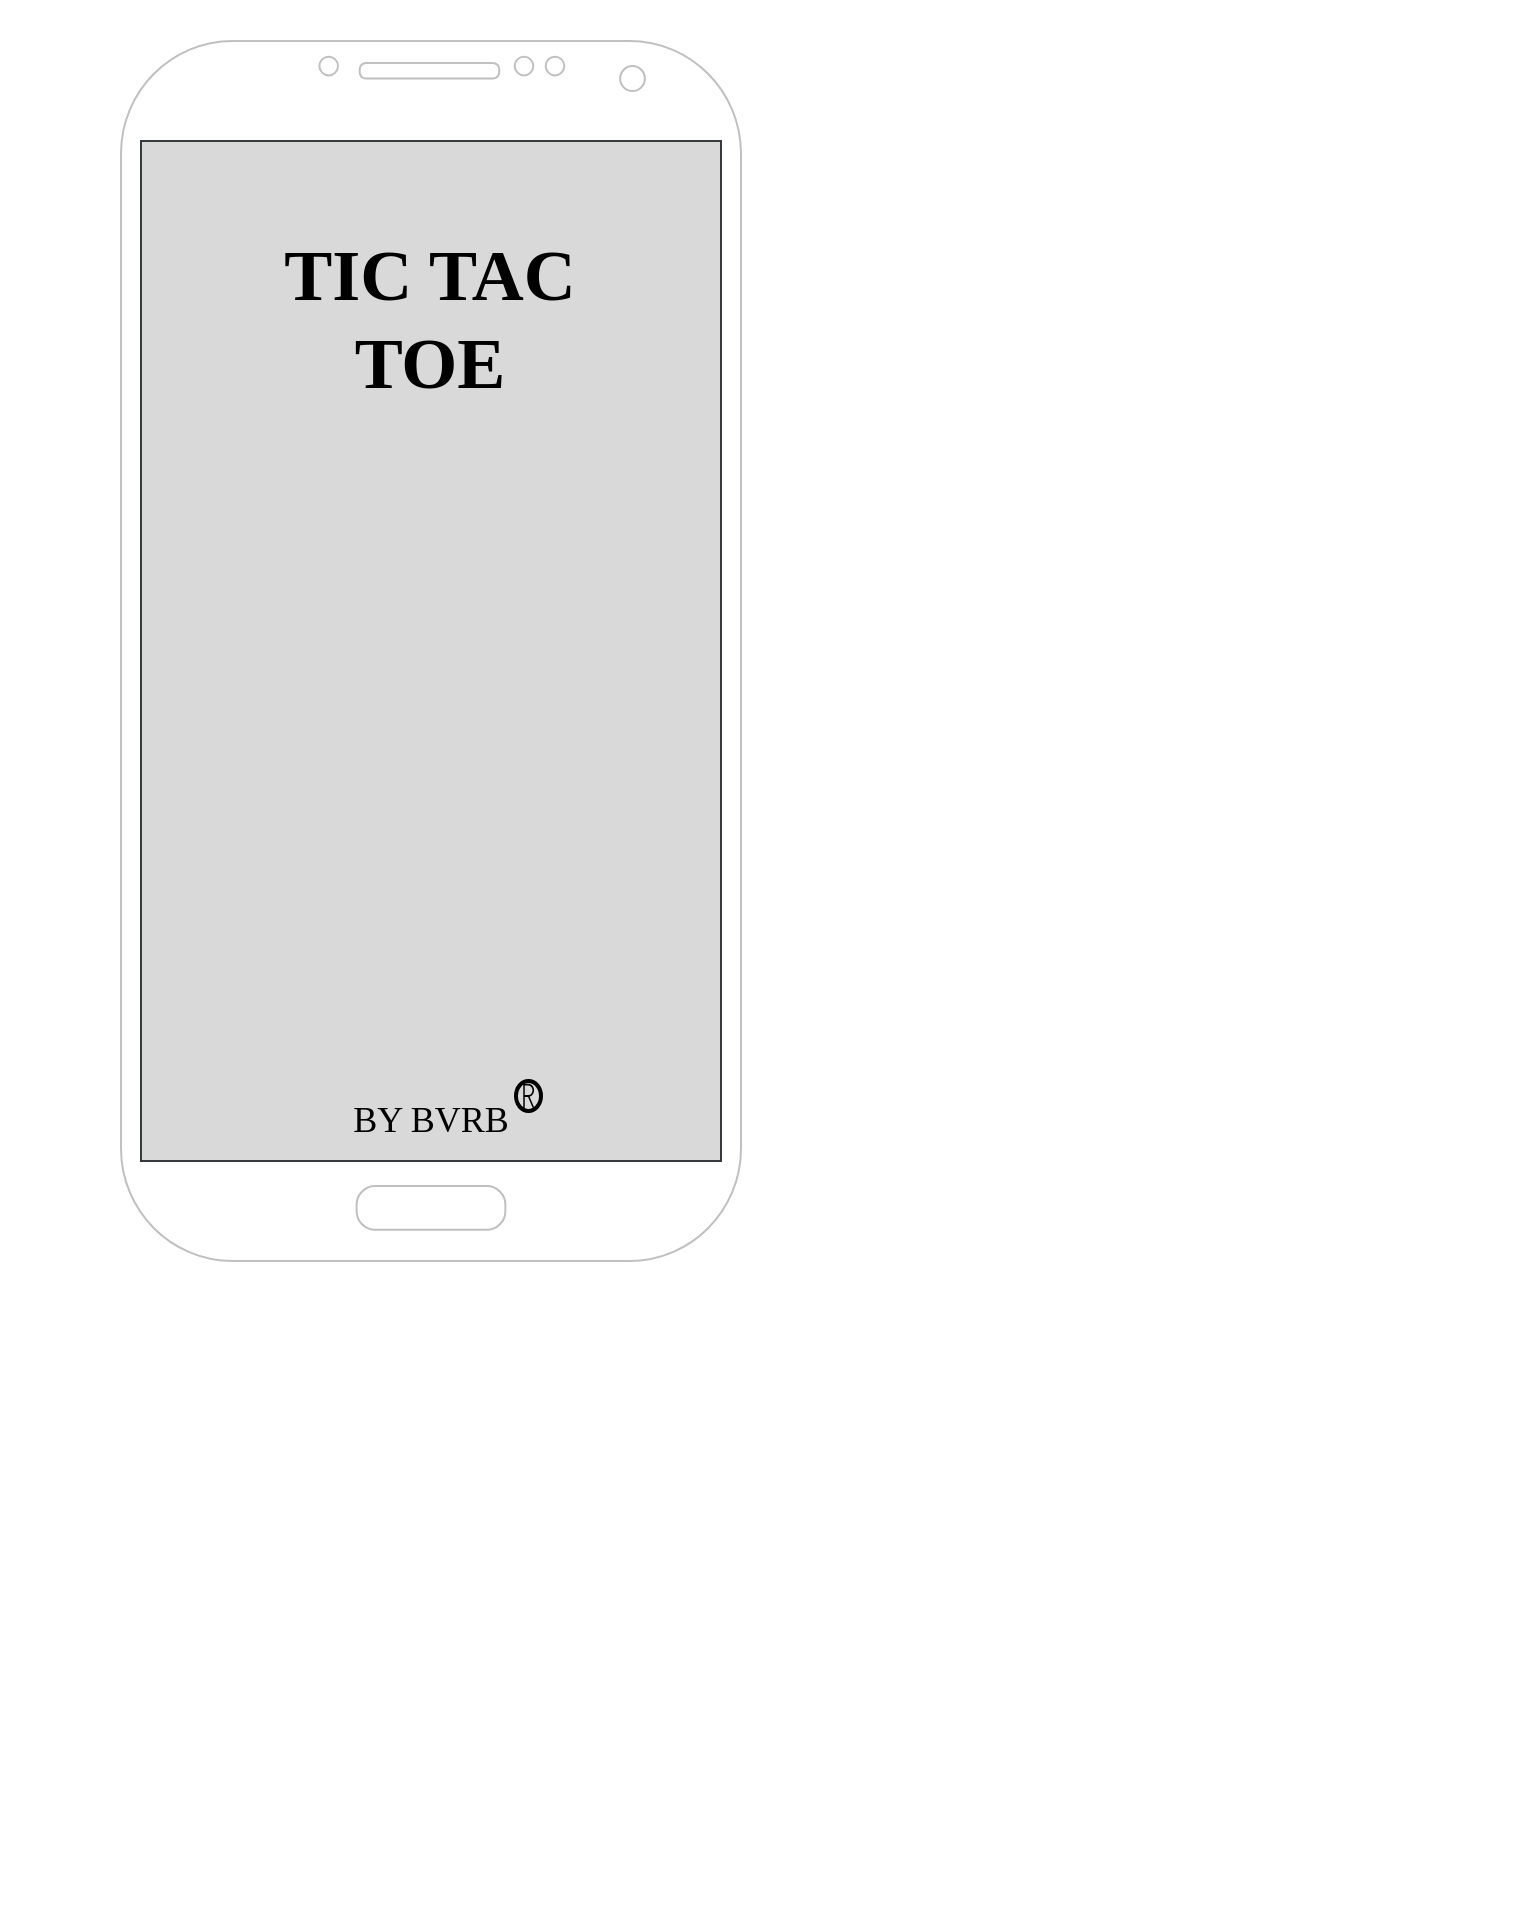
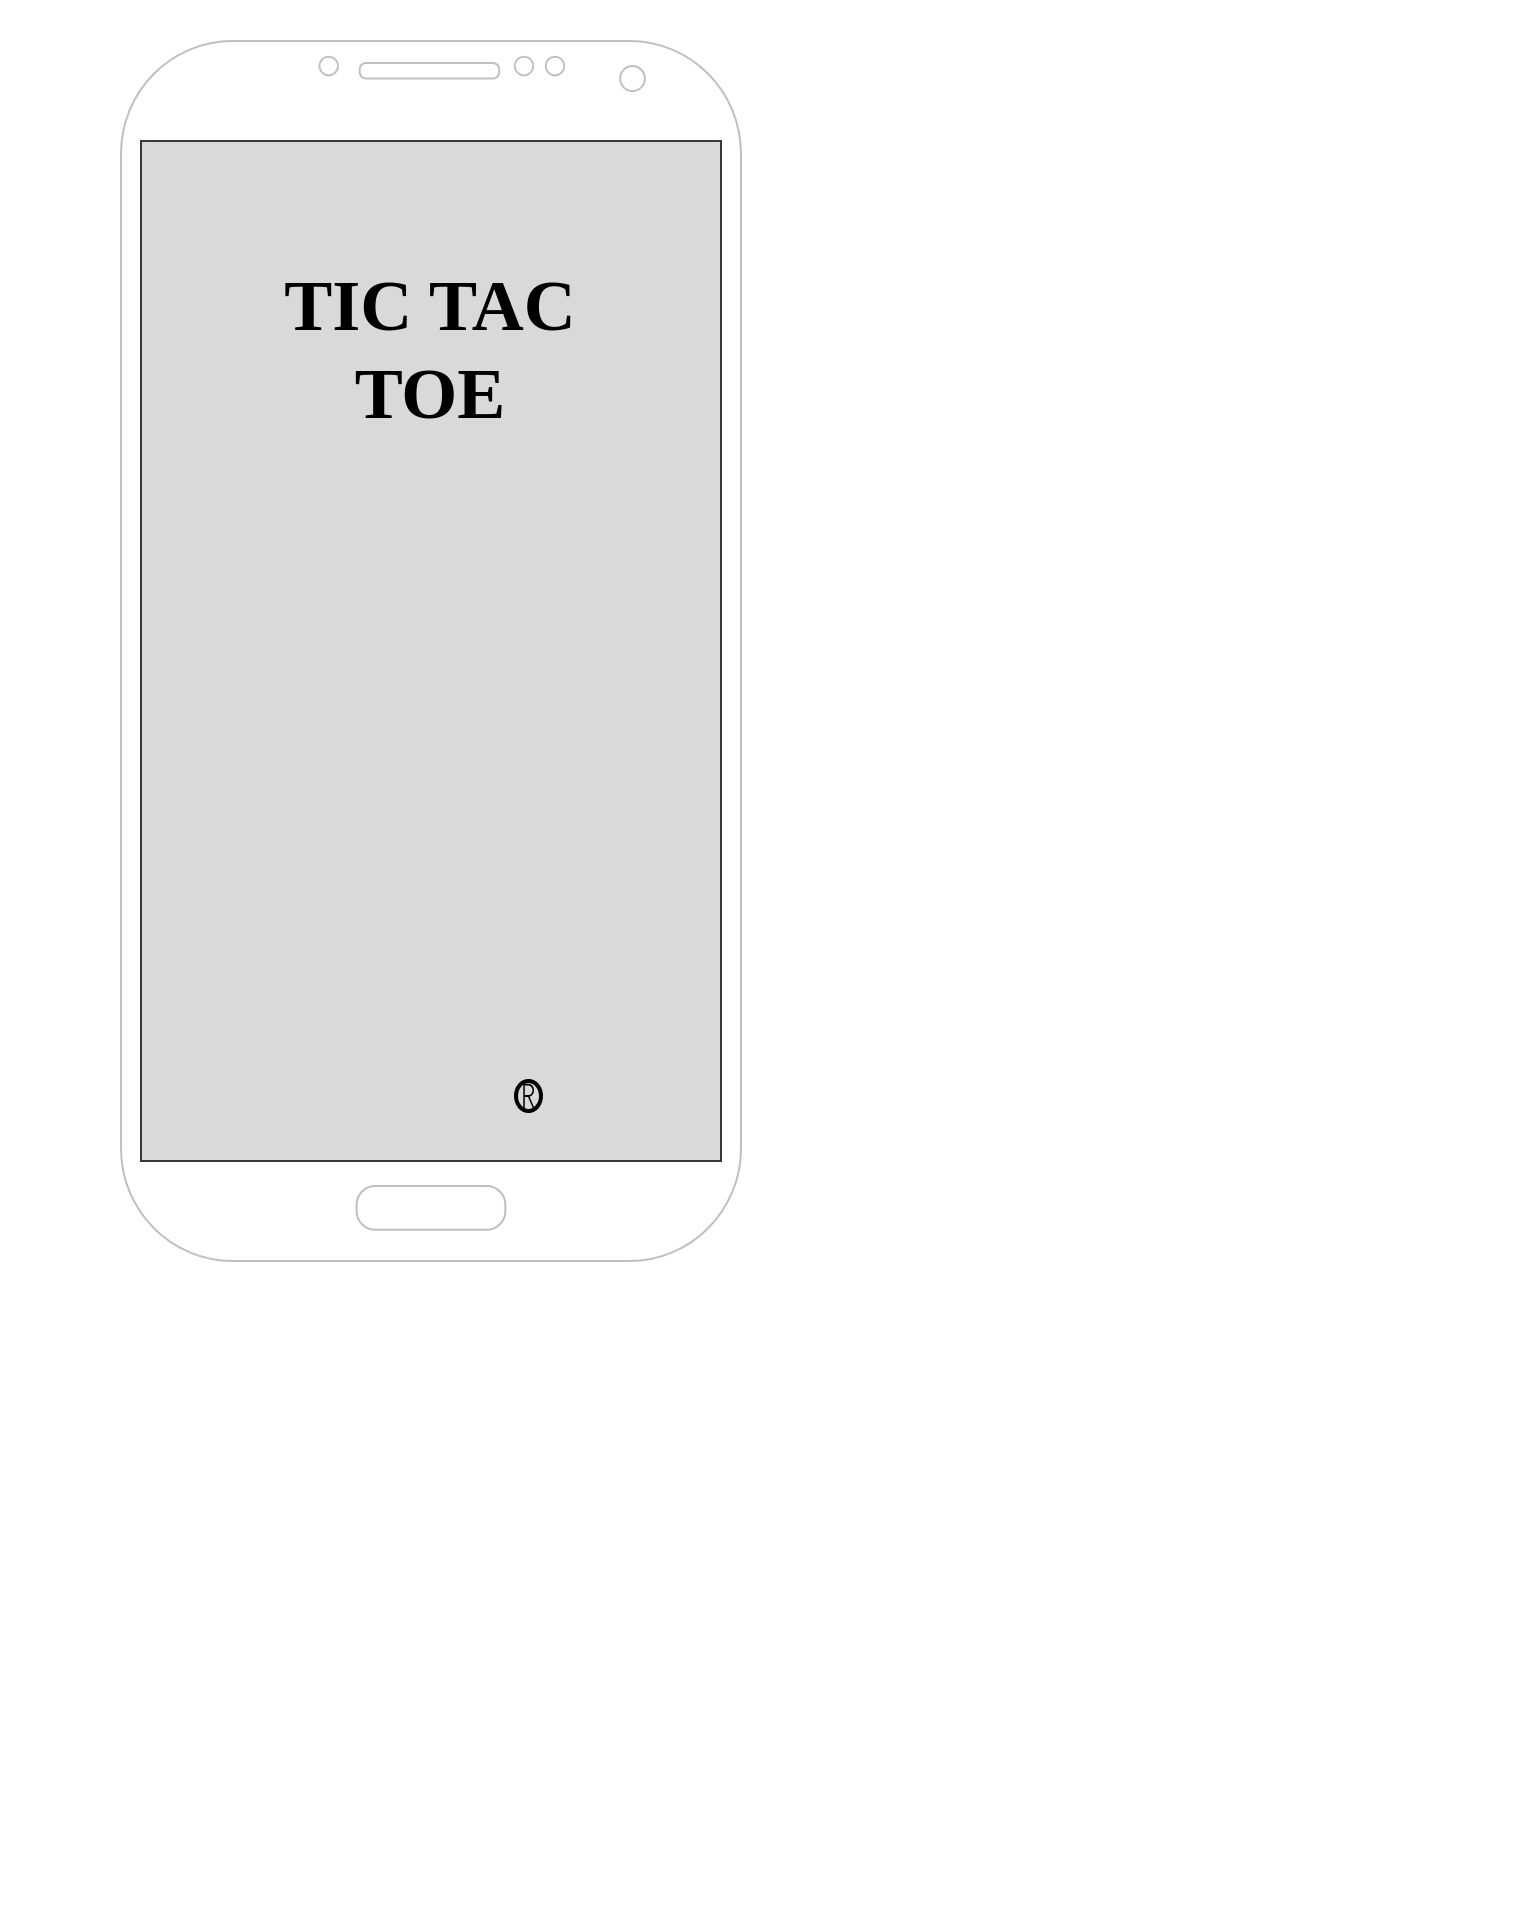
- <mxCell id="9" value="&lt;font style=&quot;font-size: 36px&quot; face=&quot;Lucida Console&quot;&gt;&lt;b&gt;TIC TAC TOE&lt;/b&gt;&lt;/font&gt;" style="text;html=1;strokeColor=none;fillColor=none;align=center;verticalAlign=middle;whiteSpace=wrap;rounded=0;" parent="1" vertex="1"><mxGeometry x="100" y="125" width="230" height="70" as="geometry" /></mxCell>
+ <mxCell id="9" value="&lt;font style=&quot;font-size: 36px&quot; face=&quot;Lucida Console&quot;&gt;&lt;b&gt;TIC TAC TOE&lt;/b&gt;&lt;/font&gt;" style="text;html=1;strokeColor=none;fillColor=none;align=center;verticalAlign=middle;whiteSpace=wrap;rounded=0;" parent="1" vertex="1"><mxGeometry x="100" y="140" width="230" height="70" as="geometry" /></mxCell>
- <mxCell id="10" value="BY BVRB" style="text;html=1;strokeColor=none;fillColor=none;align=center;verticalAlign=middle;whiteSpace=wrap;rounded=0;fontFamily=Lucida Console;fontSize=18;" parent="1" vertex="1"><mxGeometry x="172.5" y="545" width="85" height="30" as="geometry" /></mxCell>
